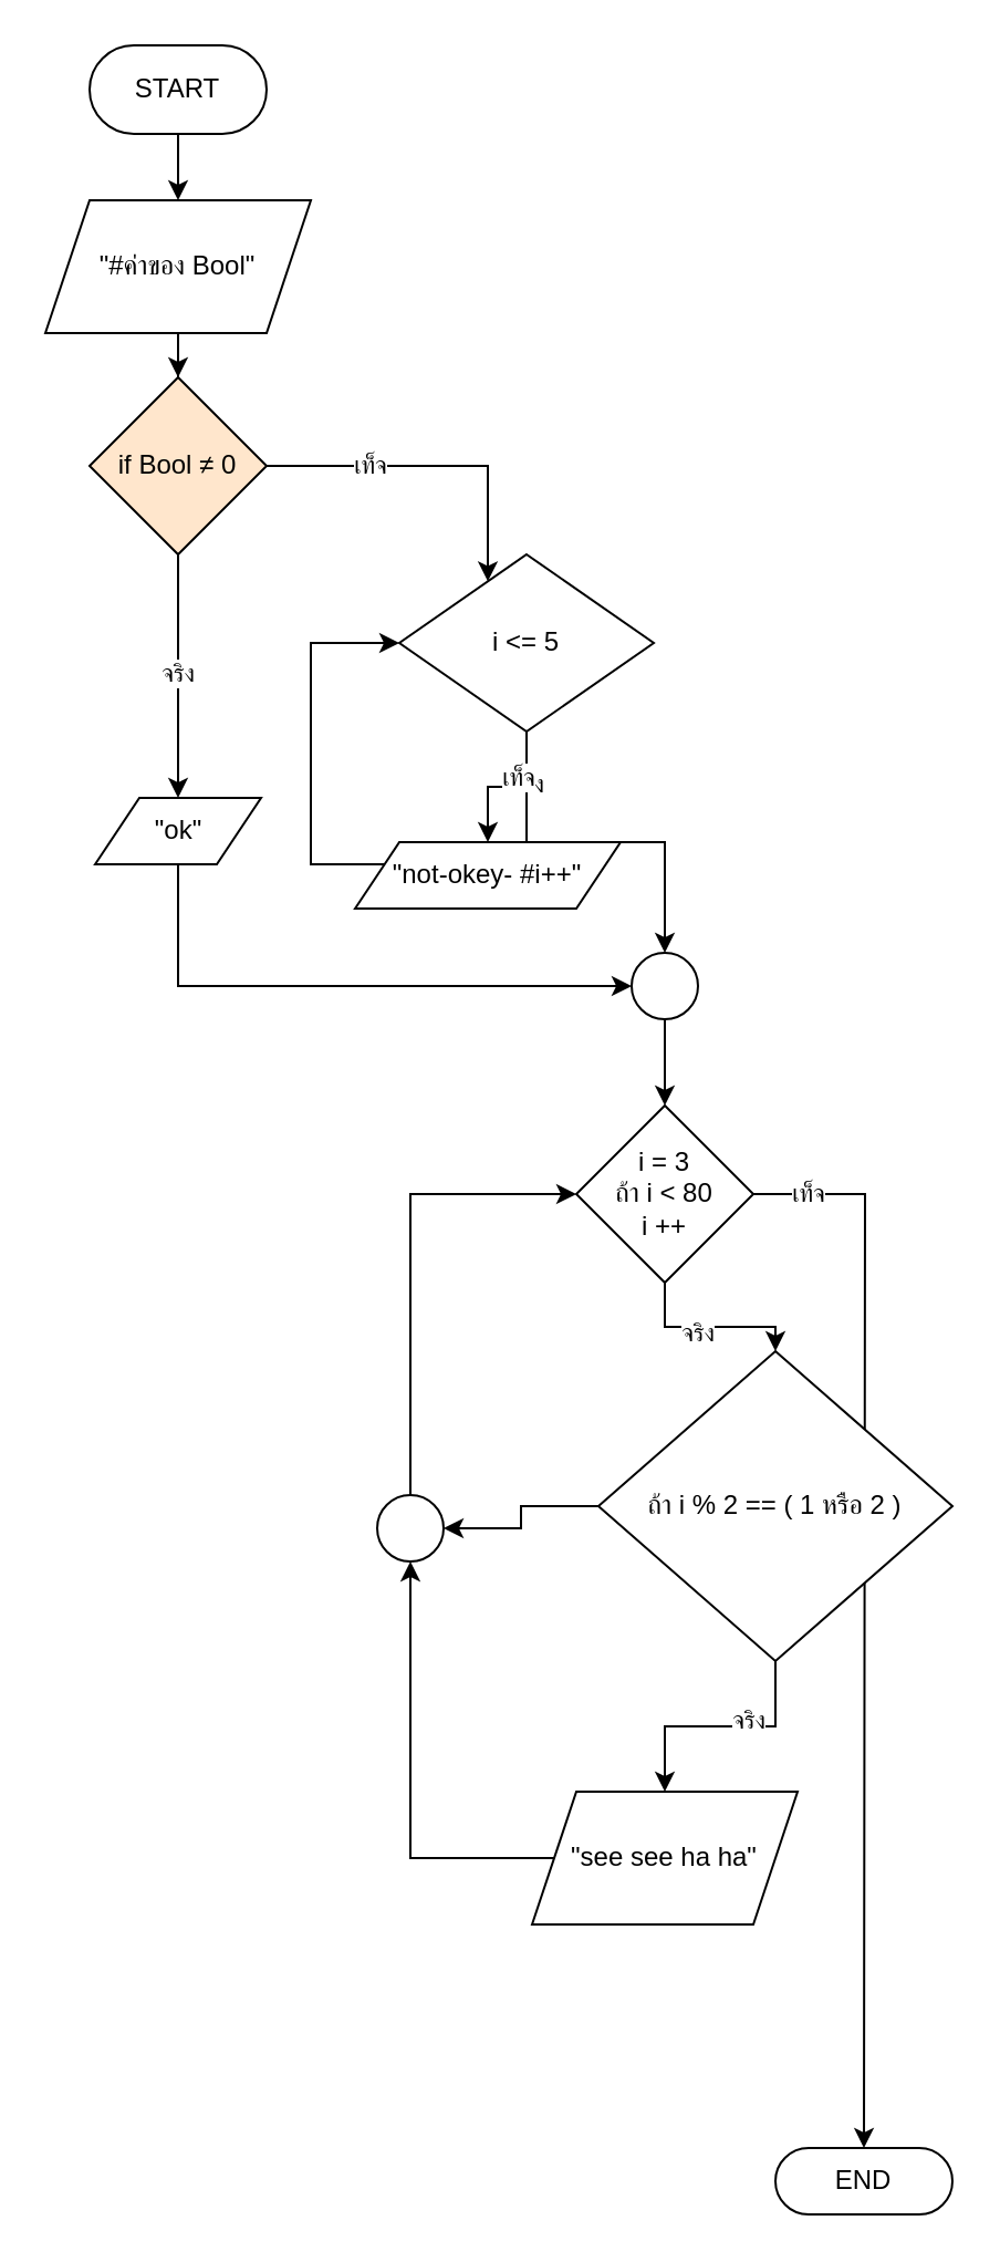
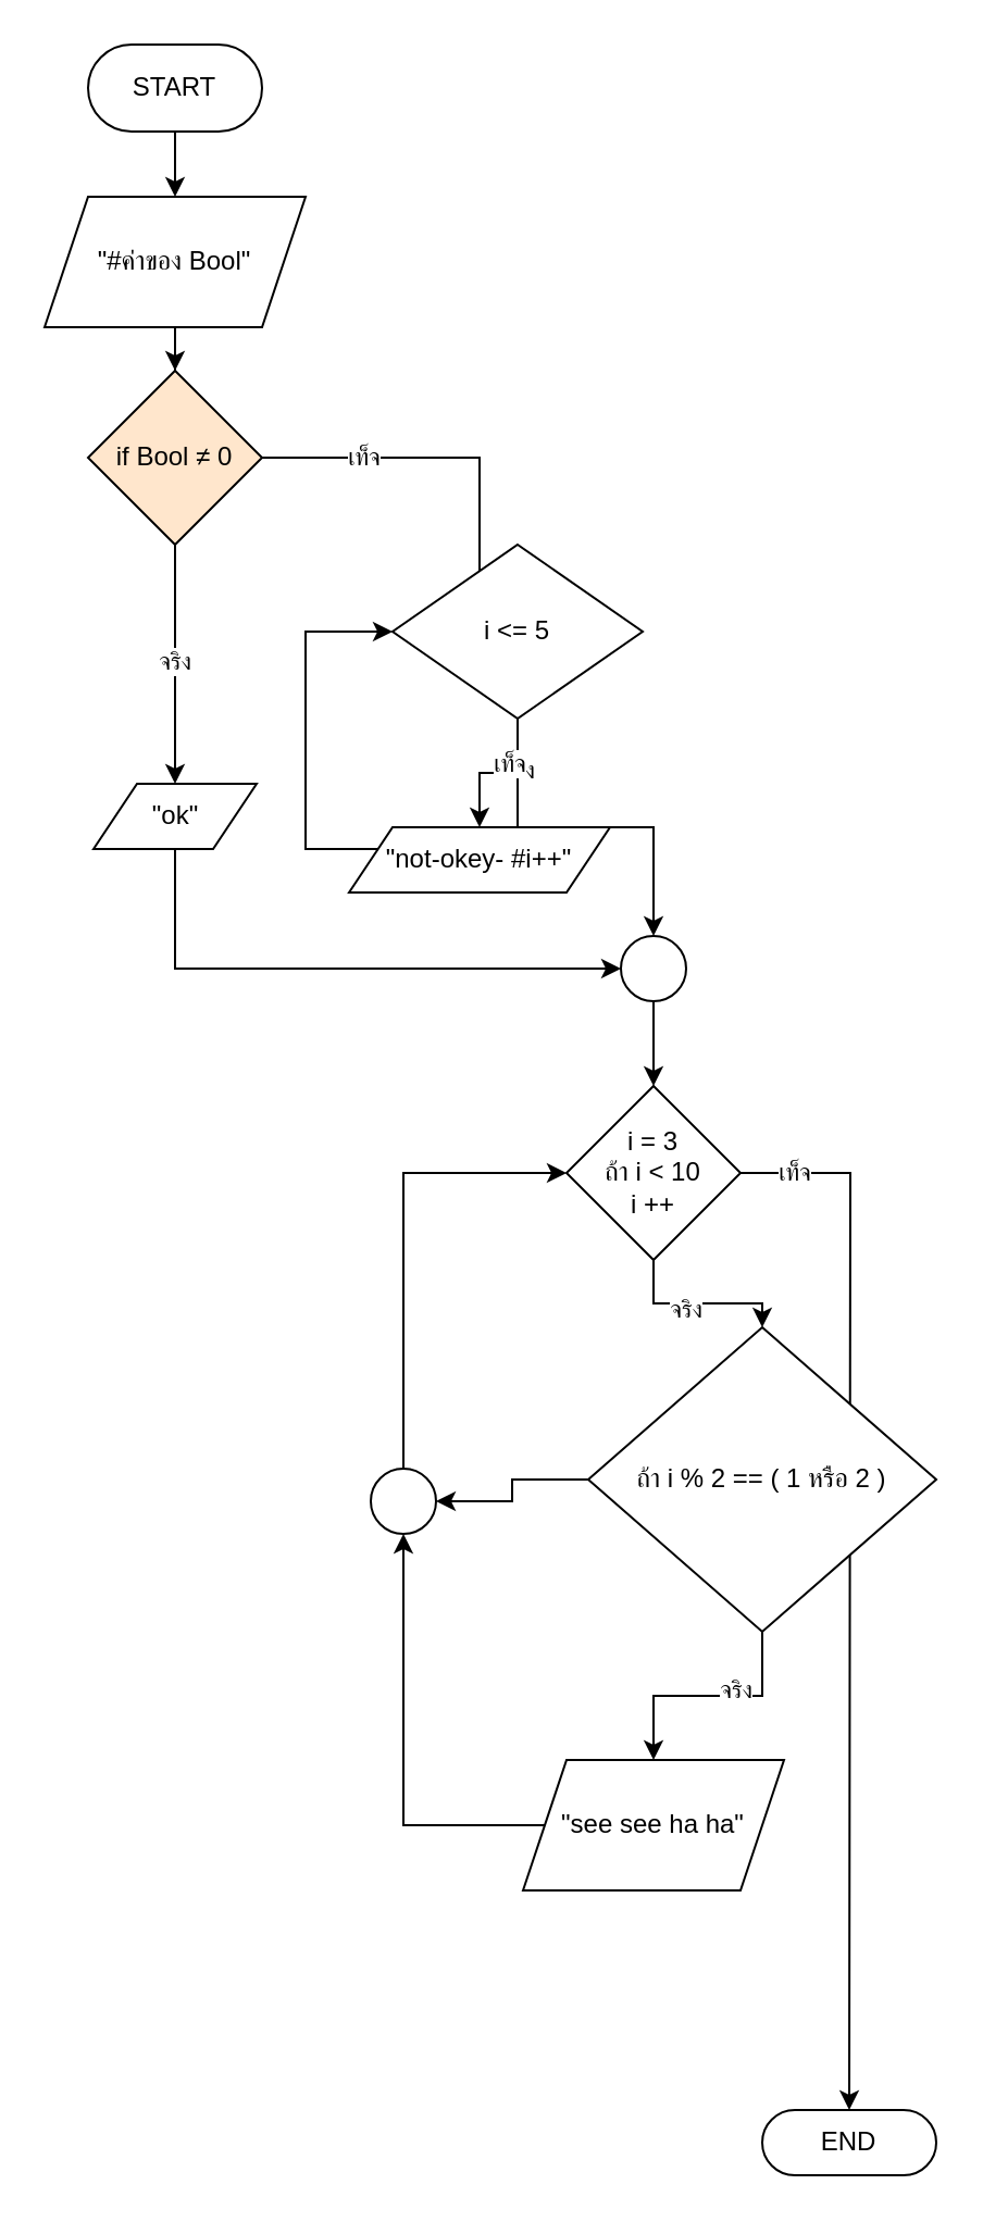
- <mxCell id="7" value="" style="edgeStyle=orthogonalEdgeStyle;rounded=0;orthogonalLoop=1;jettySize=auto;html=1;" edge="1" parent="1" source="9" target="18"><mxGeometry relative="1" as="geometry"><Array as="points"><mxPoint x="220" y="210" /></Array></mxGeometry></mxCell>
+ <mxCell id="7" value="" style="edgeStyle=orthogonalEdgeStyle;rounded=0;orthogonalLoop=1;jettySize=auto;html=1;endArrow=none;" edge="1" parent="1" source="9" target="18"><mxGeometry relative="1" as="geometry"><Array as="points"><mxPoint x="220" y="210" /></Array></mxGeometry></mxCell>
- <mxCell id="25" value="i = 3&lt;div&gt;ถ้า i &amp;lt; 80&lt;/div&gt;&lt;div&gt;i ++&lt;/div&gt;" style="rhombus;whiteSpace=wrap;html=1;" vertex="1" parent="1"><mxGeometry x="260" y="499" width="80" height="80" as="geometry" /></mxCell>
+ <mxCell id="25" value="i = 3&lt;div&gt;ถ้า i &amp;lt; 10&lt;/div&gt;&lt;div&gt;i ++&lt;/div&gt;" style="rhombus;whiteSpace=wrap;html=1;" vertex="1" parent="1"><mxGeometry x="260" y="499" width="80" height="80" as="geometry" /></mxCell>
